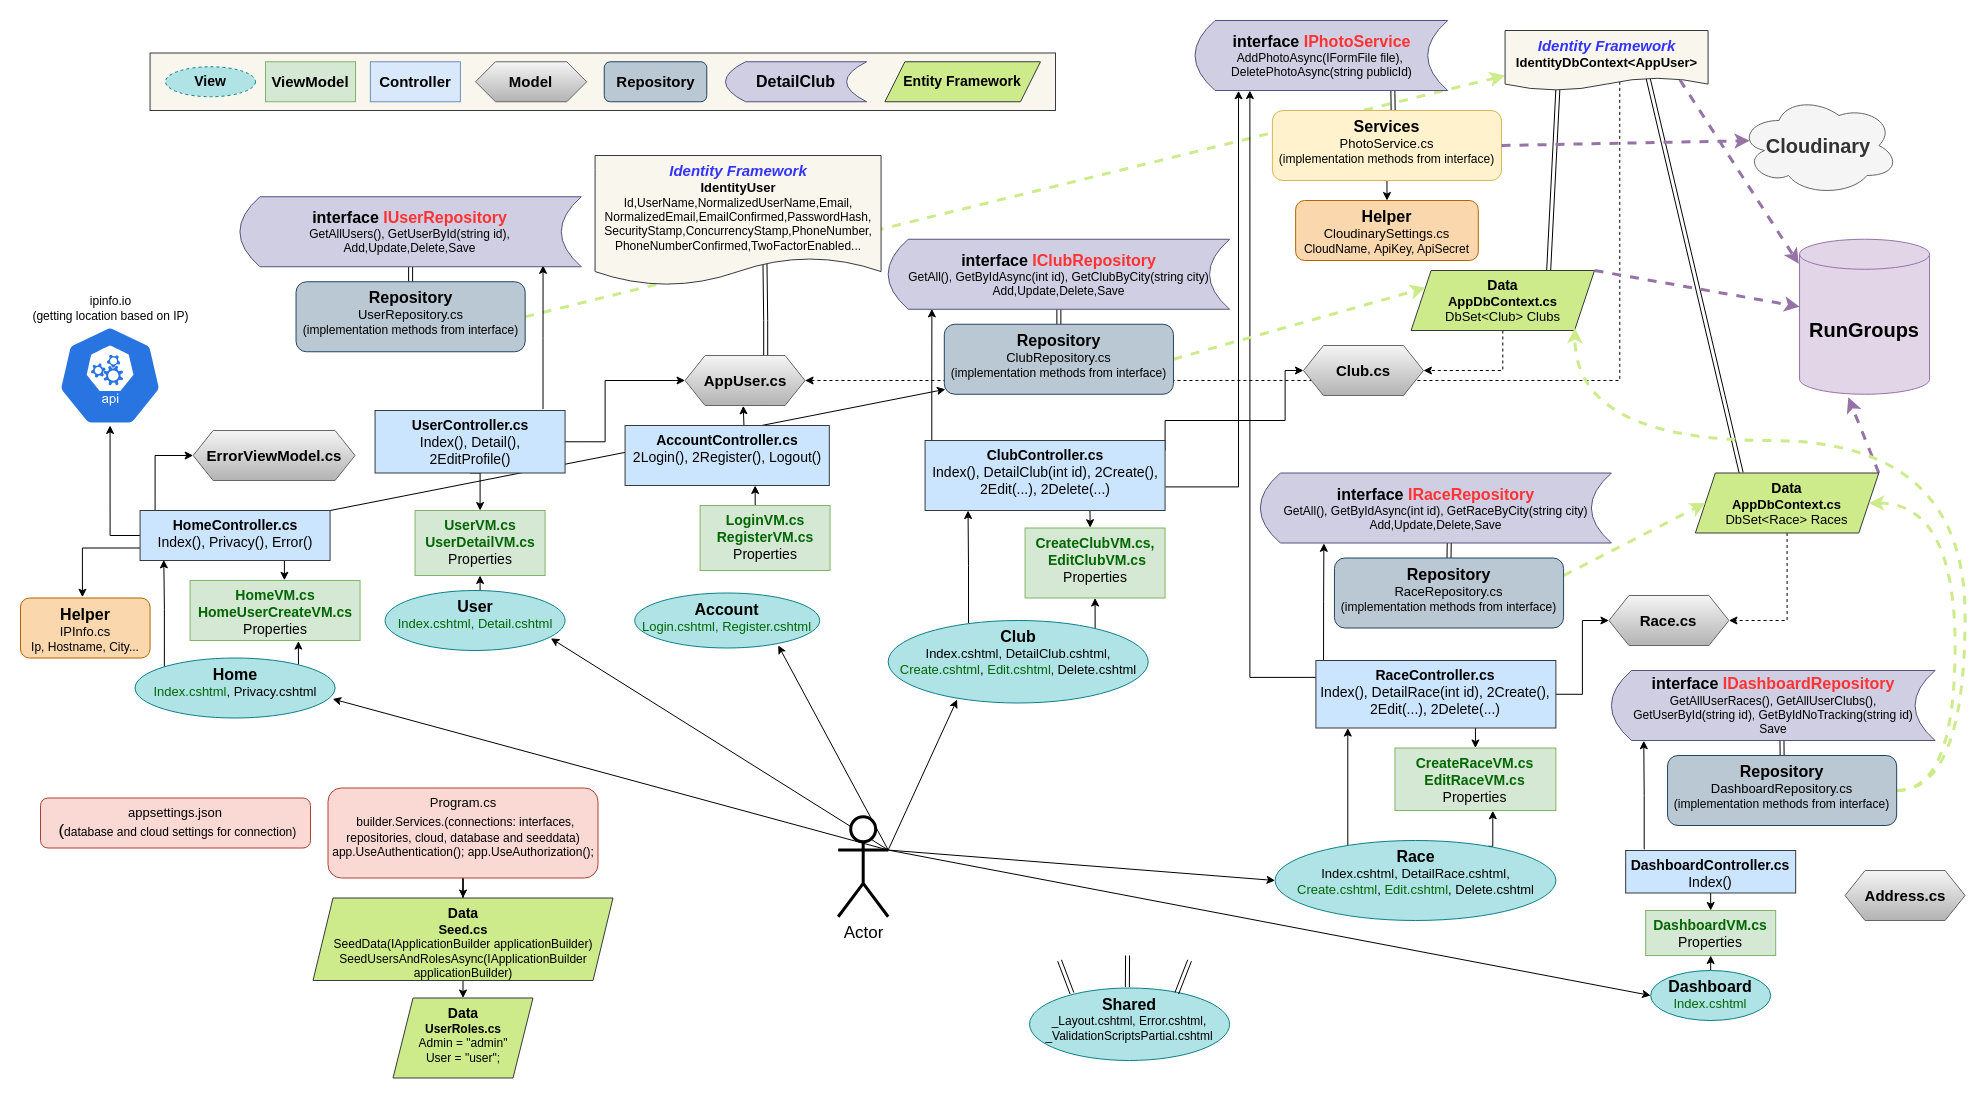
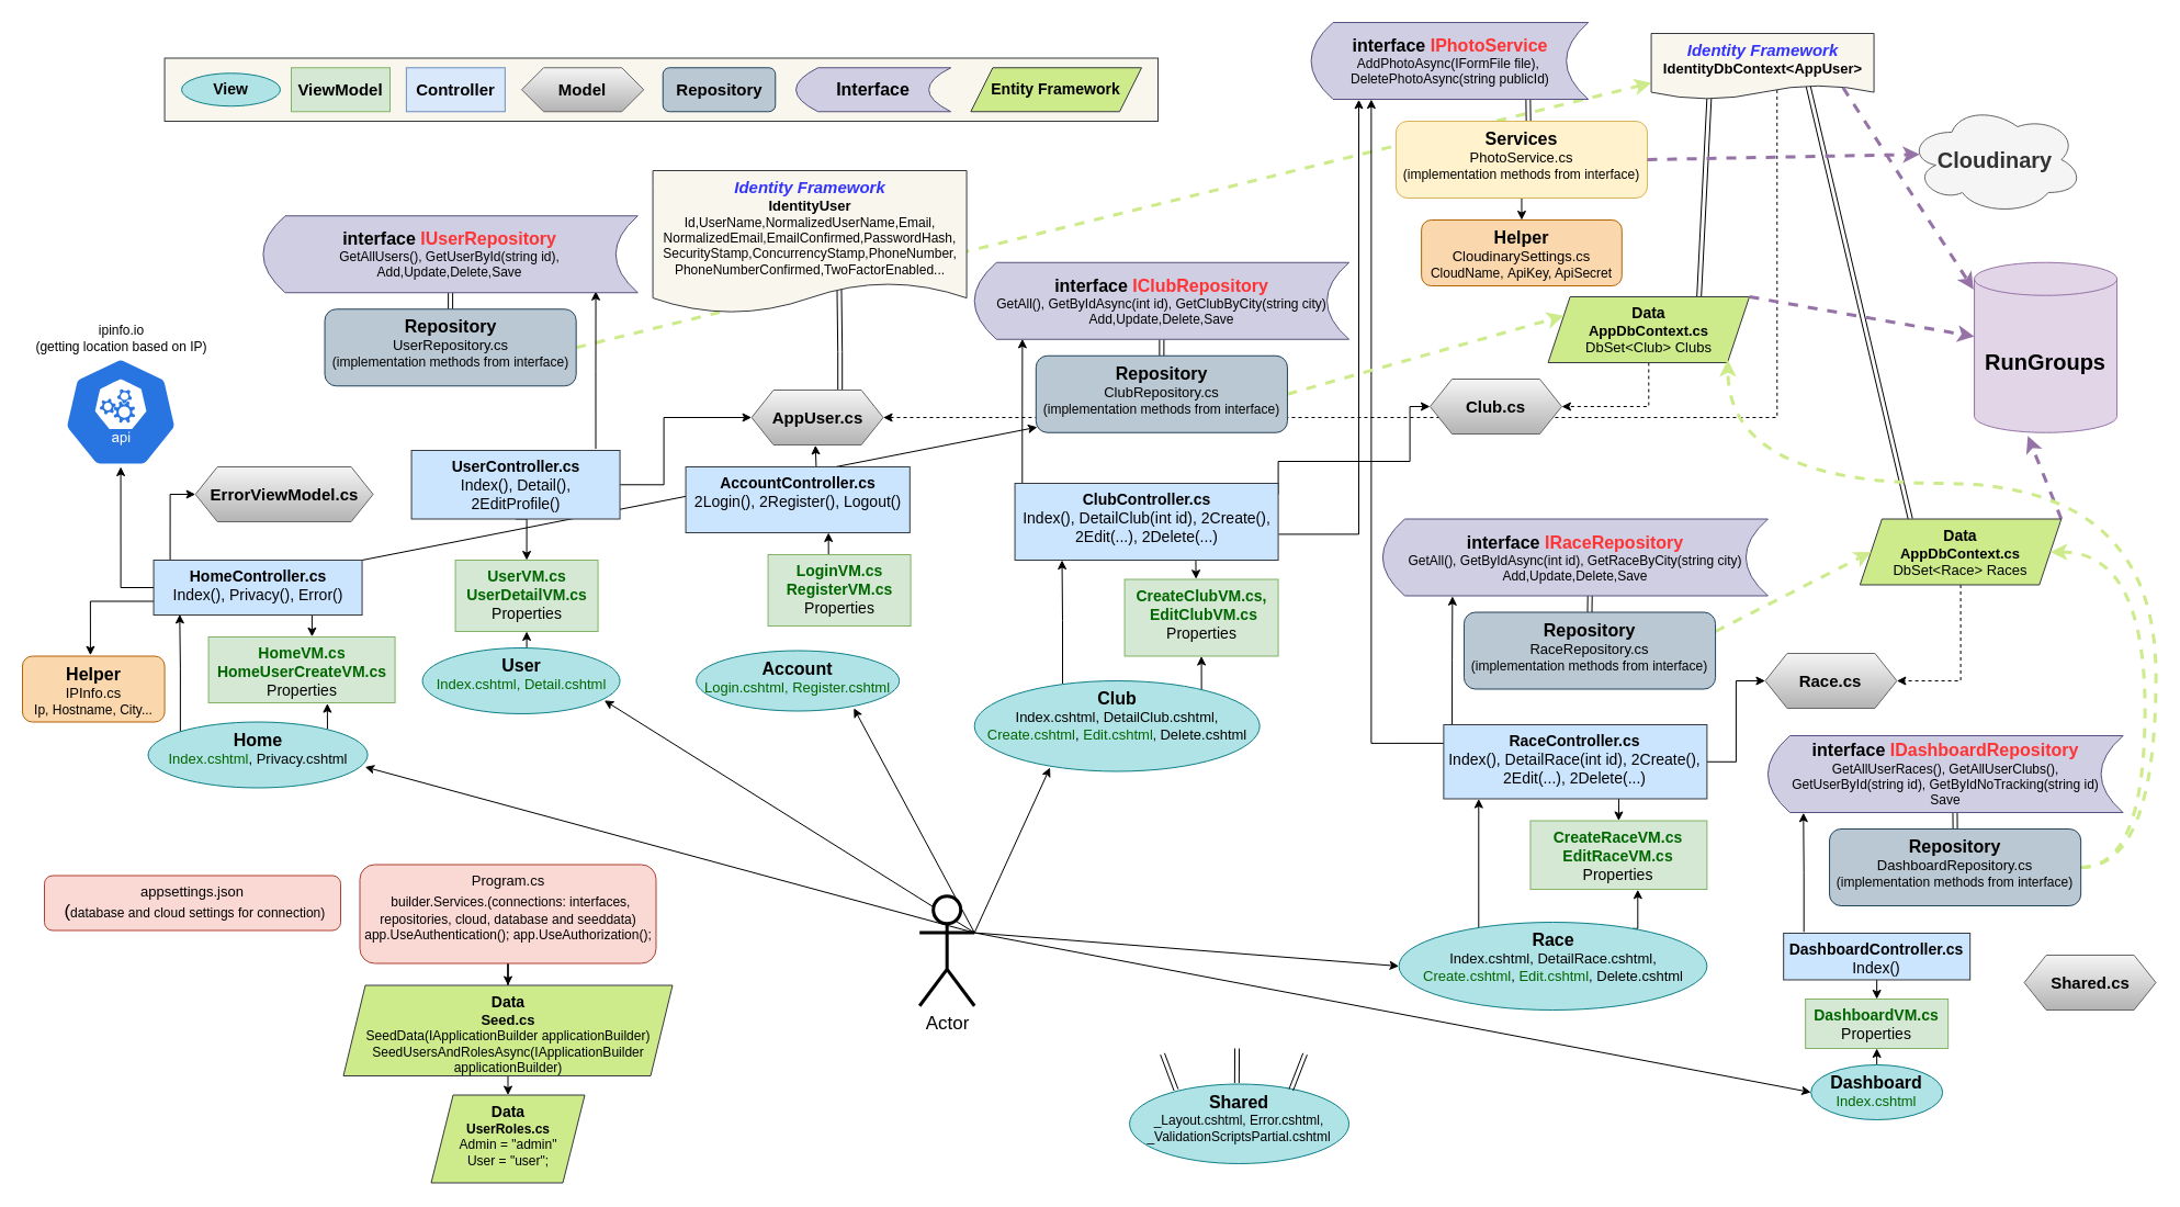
- <mxCell id="114" value="&lt;font size=&quot;1&quot; style=&quot;&quot;&gt;&lt;b style=&quot;font-size: 14px;&quot;&gt;View&lt;/b&gt;&lt;/font&gt;" style="ellipse;whiteSpace=wrap;html=1;fillColor=#b0e3e6;strokeColor=#0e8088;dashed=1;" parent="1" vertex="1"><mxGeometry x="165.01" y="66.25" width="90" height="30" as="geometry" /></mxCell>
+ <mxCell id="114" value="&lt;font size=&quot;1&quot; style=&quot;&quot;&gt;&lt;b style=&quot;font-size: 14px;&quot;&gt;View&lt;/b&gt;&lt;/font&gt;" style="ellipse;whiteSpace=wrap;html=1;fillColor=#b0e3e6;strokeColor=#0e8088;" parent="1" vertex="1"><mxGeometry x="165.01" y="66.25" width="90" height="30" as="geometry" /></mxCell>
- <mxCell id="72" value="&lt;font style=&quot;border-color: var(--border-color);&quot;&gt;&lt;span style=&quot;font-size: 16px;&quot;&gt;&lt;b&gt;DetailClub&lt;/b&gt;&lt;/span&gt;&lt;br&gt;&lt;/font&gt;" style="shape=dataStorage;whiteSpace=wrap;html=1;fixedSize=1;fillColor=#d0cee2;strokeColor=#56517e;" parent="1" vertex="1"><mxGeometry x="725.01" y="61.25" width="141.13" height="40" as="geometry" /></mxCell>
+ <mxCell id="72" value="&lt;font style=&quot;border-color: var(--border-color);&quot;&gt;&lt;span style=&quot;font-size: 16px;&quot;&gt;&lt;b&gt;Interface&lt;/b&gt;&lt;/span&gt;&lt;br&gt;&lt;/font&gt;" style="shape=dataStorage;whiteSpace=wrap;html=1;fixedSize=1;fillColor=#d0cee2;strokeColor=#56517e;" parent="1" vertex="1"><mxGeometry x="725.01" y="61.25" width="141.13" height="40" as="geometry" /></mxCell>
- <mxCell id="43" value="&lt;b&gt;&lt;font style=&quot;font-size: 15px;&quot;&gt;ErrorViewModel.cs&lt;/font&gt;&lt;/b&gt;" style="shape=hexagon;perimeter=hexagonPerimeter2;whiteSpace=wrap;html=1;fixedSize=1;fillColor=#f5f5f5;strokeColor=#666666;gradientColor=#b3b3b3;" parent="1" vertex="1"><mxGeometry x="192.64" y="430" width="161.93" height="50" as="geometry" /></mxCell>
+ <mxCell id="43" value="&lt;b&gt;&lt;font style=&quot;font-size: 15px;&quot;&gt;ErrorViewModel.cs&lt;/font&gt;&lt;/b&gt;" style="shape=hexagon;perimeter=hexagonPerimeter2;whiteSpace=wrap;html=1;fixedSize=1;fillColor=#f5f5f5;strokeColor=#666666;gradientColor=#b3b3b3;" parent="1" vertex="1"><mxGeometry x="177.64" y="425" width="161.93" height="50" as="geometry" /></mxCell>
- <mxCell id="112" value="&lt;font size=&quot;1&quot; style=&quot;&quot;&gt;&lt;b style=&quot;font-size: 15px;&quot;&gt;Address.cs&lt;/b&gt;&lt;/font&gt;" style="shape=hexagon;perimeter=hexagonPerimeter2;whiteSpace=wrap;html=1;fixedSize=1;fillColor=#f5f5f5;strokeColor=#666666;gradientColor=#b3b3b3;" parent="1" vertex="1"><mxGeometry x="1844.57" y="870" width="120" height="50" as="geometry" /></mxCell>
+ <mxCell id="112" value="&lt;font size=&quot;1&quot; style=&quot;&quot;&gt;&lt;b style=&quot;font-size: 15px;&quot;&gt;Shared.cs&lt;/b&gt;&lt;/font&gt;" style="shape=hexagon;perimeter=hexagonPerimeter2;whiteSpace=wrap;html=1;fixedSize=1;fillColor=#f5f5f5;strokeColor=#666666;gradientColor=#b3b3b3;" parent="1" vertex="1"><mxGeometry x="1844.57" y="870" width="120" height="50" as="geometry" /></mxCell>
